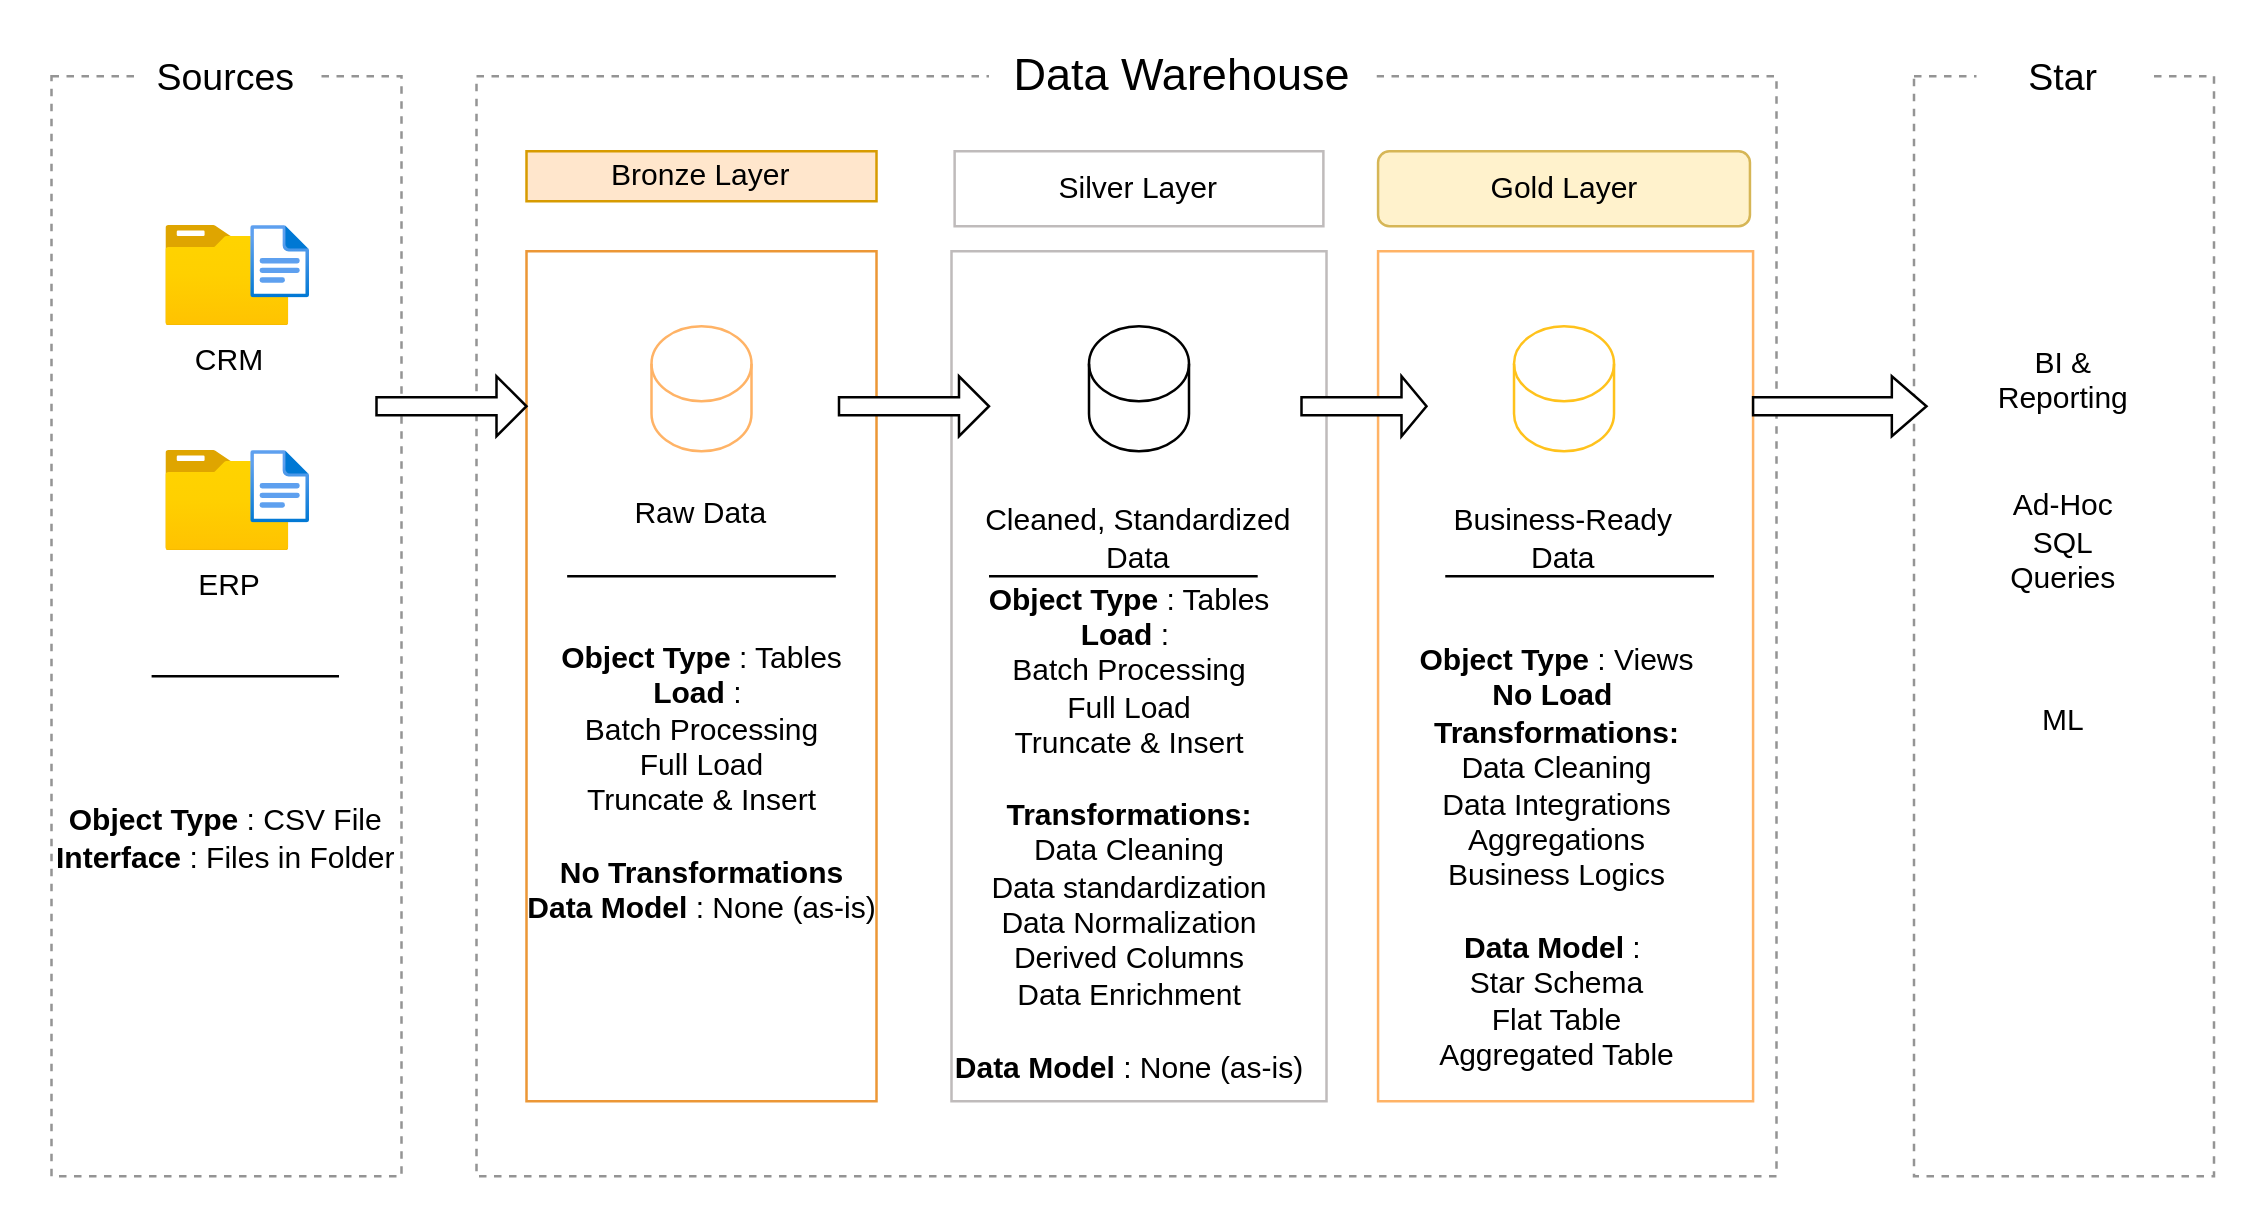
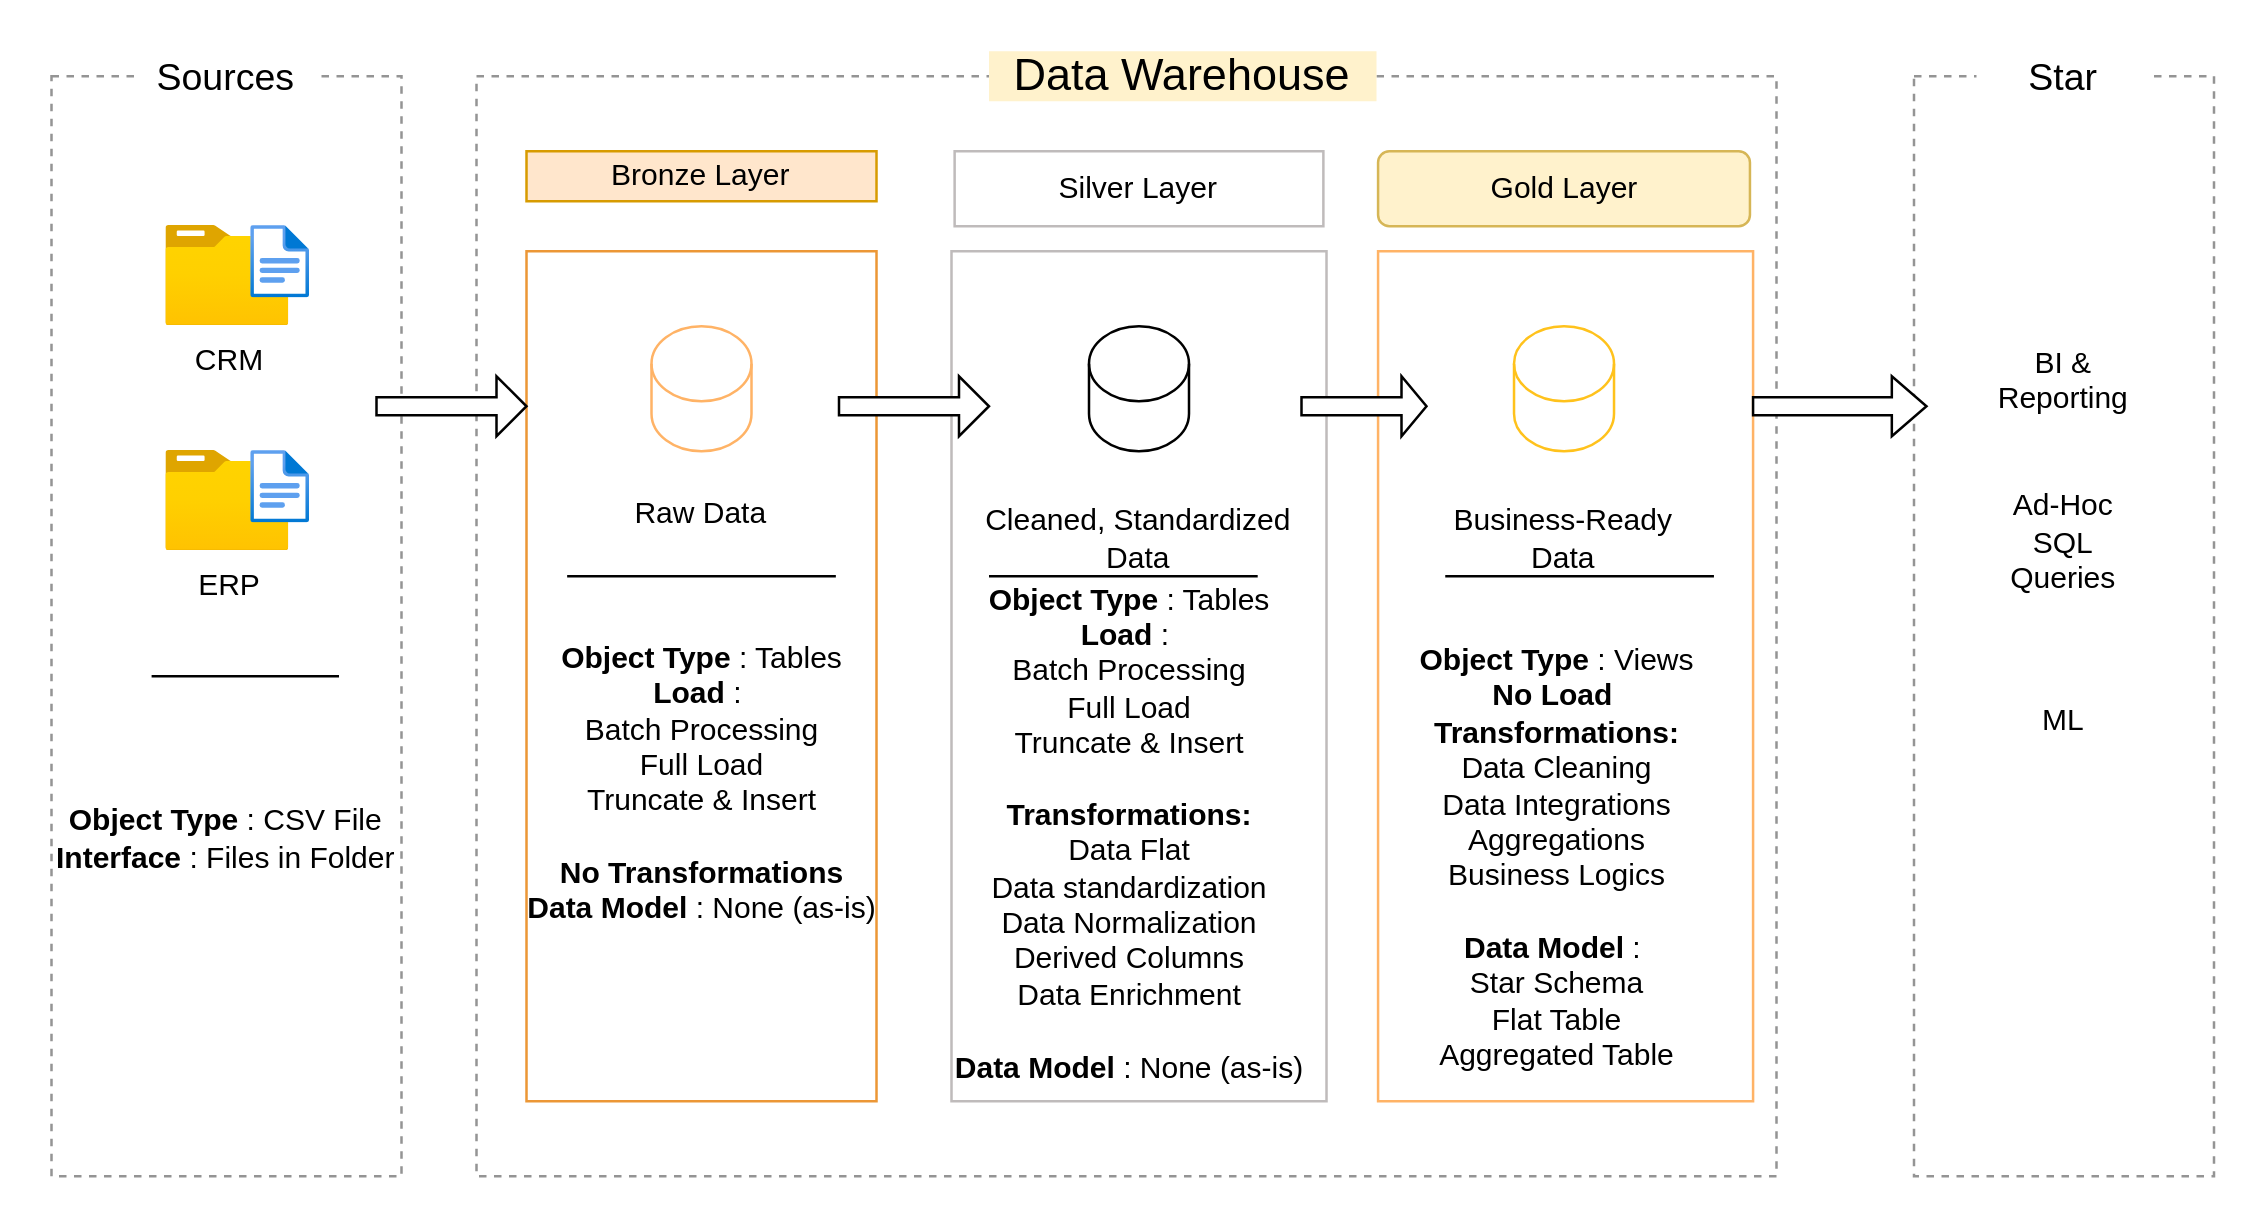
- <mxCell id="5" value="&lt;font style=&quot;font-size: 18px;&quot;&gt;Data Warehouse&lt;/font&gt;" style="rounded=0;whiteSpace=wrap;html=1;strokeColor=none;" parent="1" vertex="1"><mxGeometry x="395" y="20" width="155" height="20" as="geometry" /></mxCell>
+ <mxCell id="5" value="&lt;font style=&quot;font-size: 18px;&quot;&gt;Data Warehouse&lt;/font&gt;" style="rounded=0;whiteSpace=wrap;html=1;strokeColor=none;fillColor=#fff2cc;" parent="1" vertex="1"><mxGeometry x="395" y="20" width="155" height="20" as="geometry" /></mxCell>
- <mxCell id="31" value="&lt;b&gt;Object Type&lt;/b&gt; : Tables&lt;div&gt;&lt;span style=&quot;background-color: transparent; color: light-dark(rgb(0, 0, 0), rgb(255, 255, 255));&quot;&gt;&lt;b&gt;Load&lt;/b&gt; :&amp;nbsp;&lt;/span&gt;&lt;/div&gt;&lt;div&gt;Batch Processing&lt;/div&gt;&lt;div&gt;Full Load&lt;/div&gt;&lt;div&gt;Truncate &amp;amp; Insert&lt;/div&gt;&lt;div&gt;&lt;br&gt;&lt;/div&gt;&lt;div&gt;&lt;b&gt;Transformations:&lt;/b&gt;&lt;/div&gt;&lt;div&gt;Data Cleaning&lt;/div&gt;&lt;div&gt;Data standardization&lt;/div&gt;&lt;div&gt;Data Normalization&lt;/div&gt;&lt;div&gt;Derived Columns&lt;/div&gt;&lt;div&gt;Data Enrichment&lt;/div&gt;&lt;div&gt;&lt;b&gt;&lt;br&gt;&lt;/b&gt;&lt;/div&gt;&lt;div&gt;&lt;b&gt;Data Model&lt;/b&gt; : None (as-is)&lt;br&gt;&lt;div&gt;&lt;br&gt;&lt;/div&gt;&lt;/div&gt;" style="text;html=1;align=center;verticalAlign=middle;whiteSpace=wrap;rounded=0;" parent="1" vertex="1"><mxGeometry x="373.75" y="320" width="155" height="40" as="geometry" /></mxCell>
+ <mxCell id="31" value="&lt;b&gt;Object Type&lt;/b&gt; : Tables&lt;div&gt;&lt;span style=&quot;background-color: transparent; color: light-dark(rgb(0, 0, 0), rgb(255, 255, 255));&quot;&gt;&lt;b&gt;Load&lt;/b&gt; :&amp;nbsp;&lt;/span&gt;&lt;/div&gt;&lt;div&gt;Batch Processing&lt;/div&gt;&lt;div&gt;Full Load&lt;/div&gt;&lt;div&gt;Truncate &amp;amp; Insert&lt;/div&gt;&lt;div&gt;&lt;br&gt;&lt;/div&gt;&lt;div&gt;&lt;b&gt;Transformations:&lt;/b&gt;&lt;/div&gt;&lt;div&gt;Data Flat&lt;/div&gt;&lt;div&gt;Data standardization&lt;/div&gt;&lt;div&gt;Data Normalization&lt;/div&gt;&lt;div&gt;Derived Columns&lt;/div&gt;&lt;div&gt;Data Enrichment&lt;/div&gt;&lt;div&gt;&lt;b&gt;&lt;br&gt;&lt;/b&gt;&lt;/div&gt;&lt;div&gt;&lt;b&gt;Data Model&lt;/b&gt; : None (as-is)&lt;br&gt;&lt;div&gt;&lt;br&gt;&lt;/div&gt;&lt;/div&gt;" style="text;html=1;align=center;verticalAlign=middle;whiteSpace=wrap;rounded=0;" parent="1" vertex="1"><mxGeometry x="373.75" y="320" width="155" height="40" as="geometry" /></mxCell>
